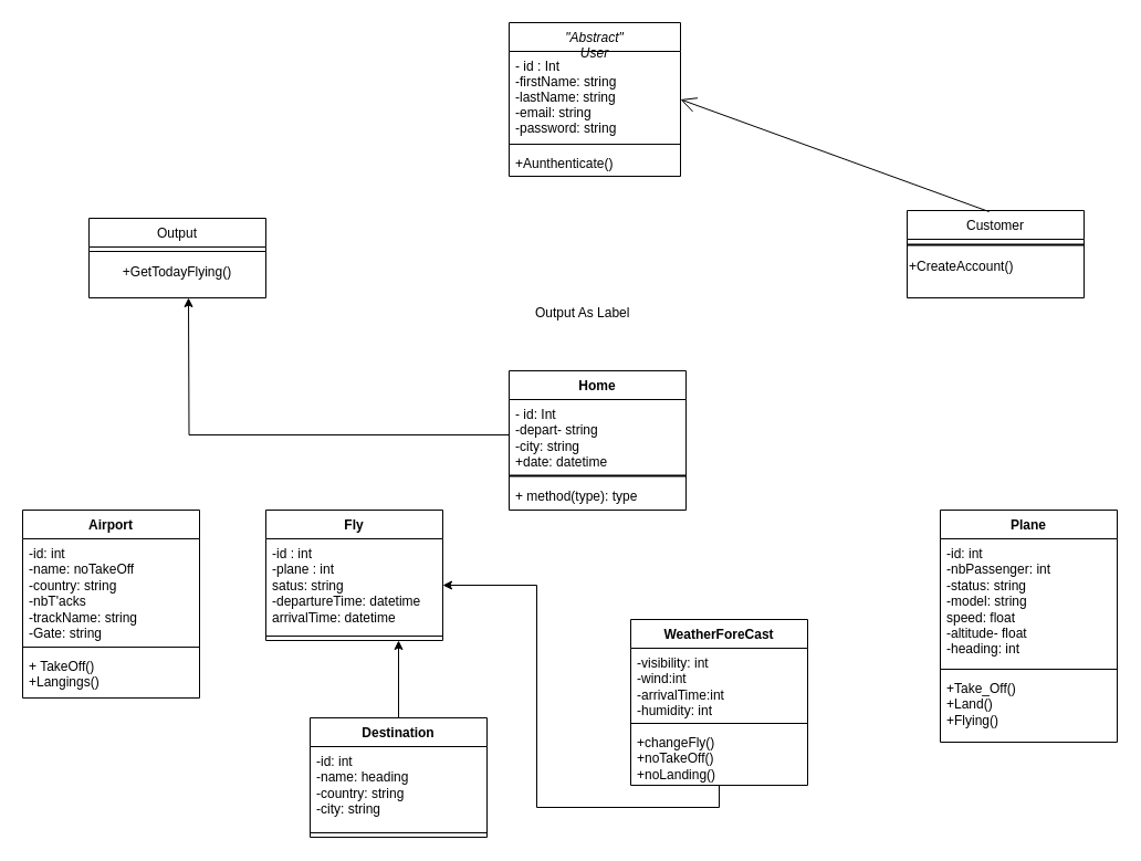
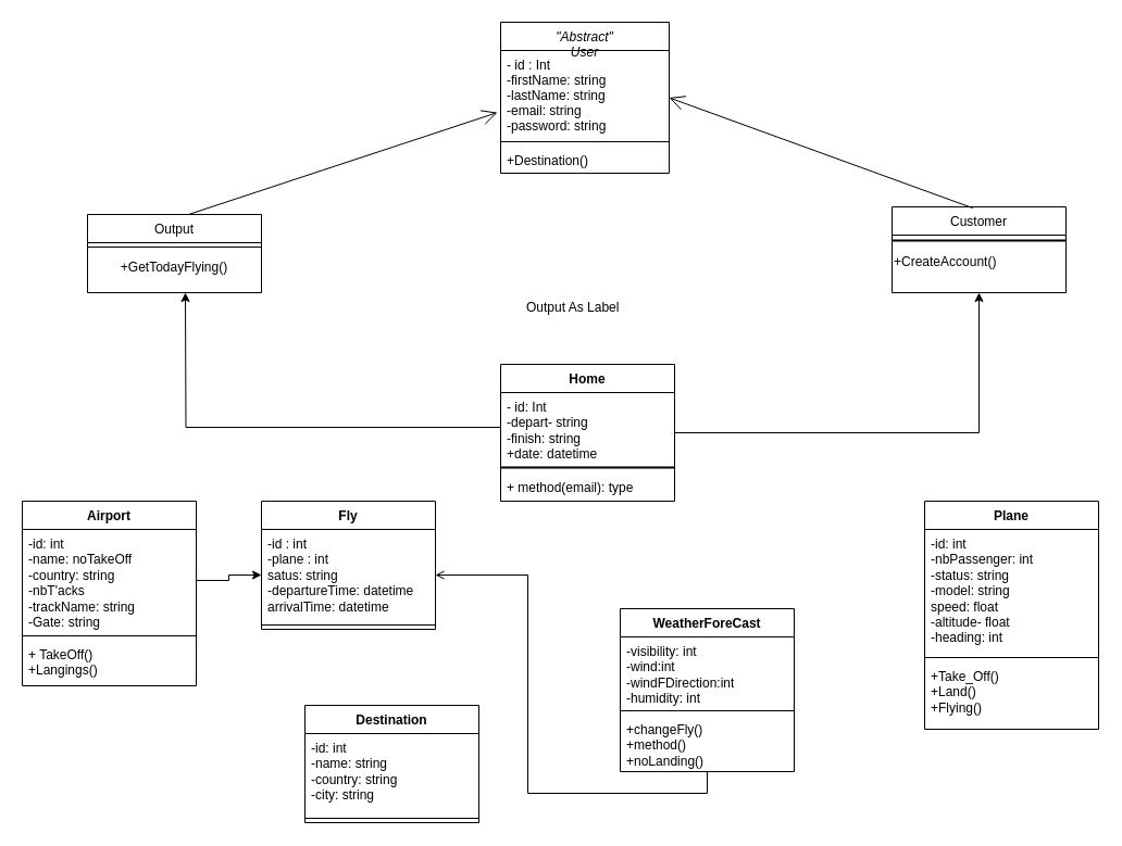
- <mxCell id="5" value="+Aunthenticate()" style="text;align=left;verticalAlign=top;spacingLeft=4;spacingRight=4;overflow=hidden;rotatable=0;points=[[0,0.5],[1,0.5]];portConstraint=eastwest;" parent="2" vertex="1"><mxGeometry y="114" width="155" height="20" as="geometry" /></mxCell>
+ <mxCell id="5" value="+Destination()" style="text;align=left;verticalAlign=top;spacingLeft=4;spacingRight=4;overflow=hidden;rotatable=0;points=[[0,0.5],[1,0.5]];portConstraint=eastwest;" parent="2" vertex="1"><mxGeometry y="114" width="155" height="20" as="geometry" /></mxCell>
+ <mxCell id="13" value="" style="endArrow=open;endFill=1;endSize=12;html=1;rounded=0;entryX=-0.019;entryY=0.714;entryDx=0;entryDy=0;entryPerimeter=0;exitX=0.581;exitY=0;exitDx=0;exitDy=0;exitPerimeter=0;" edge="1" parent="1" source="6" target="3"><mxGeometry width="160" relative="1" as="geometry"><mxPoint x="240" y="239" as="sourcePoint" /><mxPoint x="400" y="239" as="targetPoint" /></mxGeometry></mxCell>
- <mxCell id="18" value="&lt;div&gt;- id: Int&lt;/div&gt;&lt;div&gt;-depart- string&lt;/div&gt;&lt;div&gt;-city: string&lt;/div&gt;&lt;div&gt;+date: datetime&lt;br&gt;&lt;/div&gt;&lt;div&gt;&lt;br&gt;&lt;/div&gt;" style="text;strokeColor=none;fillColor=none;align=left;verticalAlign=top;spacingLeft=4;spacingRight=4;overflow=hidden;rotatable=0;points=[[0,0.5],[1,0.5]];portConstraint=eastwest;whiteSpace=wrap;html=1;" vertex="1" parent="16"><mxGeometry y="26" width="160" height="64" as="geometry" /></mxCell>
+ <mxCell id="18" value="&lt;div&gt;- id: Int&lt;/div&gt;&lt;div&gt;-depart- string&lt;/div&gt;&lt;div&gt;-finish: string&lt;/div&gt;&lt;div&gt;+date: datetime&lt;br&gt;&lt;/div&gt;&lt;div&gt;&lt;br&gt;&lt;/div&gt;" style="text;strokeColor=none;fillColor=none;align=left;verticalAlign=top;spacingLeft=4;spacingRight=4;overflow=hidden;rotatable=0;points=[[0,0.5],[1,0.5]];portConstraint=eastwest;whiteSpace=wrap;html=1;" vertex="1" parent="16"><mxGeometry y="26" width="160" height="64" as="geometry" /></mxCell>
+ <mxCell id="15" style="edgeStyle=orthogonalEdgeStyle;rounded=0;orthogonalLoop=1;jettySize=auto;html=1;exitX=1;exitY=0.5;exitDx=0;exitDy=0;entryX=0.5;entryY=1;entryDx=0;entryDy=0;" edge="1" parent="1" source="16" target="9"><mxGeometry relative="1" as="geometry" /></mxCell>
- <mxCell id="20" value="+ method(type): type" style="text;strokeColor=none;fillColor=none;align=left;verticalAlign=top;spacingLeft=4;spacingRight=4;overflow=hidden;rotatable=0;points=[[0,0.5],[1,0.5]];portConstraint=eastwest;whiteSpace=wrap;html=1;" vertex="1" parent="16"><mxGeometry y="100" width="160" height="26" as="geometry" /></mxCell>
+ <mxCell id="20" value="+ method(email): type" style="text;strokeColor=none;fillColor=none;align=left;verticalAlign=top;spacingLeft=4;spacingRight=4;overflow=hidden;rotatable=0;points=[[0,0.5],[1,0.5]];portConstraint=eastwest;whiteSpace=wrap;html=1;" vertex="1" parent="16"><mxGeometry y="100" width="160" height="26" as="geometry" /></mxCell>
- <mxCell id="37" style="edgeStyle=orthogonalEdgeStyle;rounded=0;orthogonalLoop=1;jettySize=auto;html=1;exitX=0.5;exitY=1;exitDx=0;exitDy=0;entryX=1;entryY=0.5;entryDx=0;entryDy=0;" edge="1" parent="1" source="38" target="22"><mxGeometry relative="1" as="geometry" /></mxCell>
+ <mxCell id="37" style="edgeStyle=orthogonalEdgeStyle;rounded=0;orthogonalLoop=1;jettySize=auto;html=1;exitX=0.5;exitY=1;exitDx=0;exitDy=0;entryX=1;entryY=0.5;entryDx=0;entryDy=0;endArrow=open;" edge="1" parent="1" source="38" target="22"><mxGeometry relative="1" as="geometry" /></mxCell>
+ <mxCell id="28" style="edgeStyle=orthogonalEdgeStyle;rounded=0;orthogonalLoop=1;jettySize=auto;html=1;exitX=1;exitY=0.5;exitDx=0;exitDy=0;entryX=0;entryY=0.5;entryDx=0;entryDy=0;" edge="1" parent="1" source="25" target="22"><mxGeometry relative="1" as="geometry" /></mxCell>
- <mxCell id="33" style="edgeStyle=orthogonalEdgeStyle;rounded=0;orthogonalLoop=1;jettySize=auto;html=1;exitX=0.5;exitY=0;exitDx=0;exitDy=0;entryX=0.75;entryY=1;entryDx=0;entryDy=0;" edge="1" parent="1" source="34" target="21"><mxGeometry relative="1" as="geometry" /></mxCell>
- <mxCell id="39" value="&lt;div&gt;-visibility: int&lt;/div&gt;&lt;div&gt;-wind:int&lt;/div&gt;&lt;div&gt;-arrivalTime:int&lt;/div&gt;&lt;div&gt;-humidity: int&lt;br&gt;&lt;/div&gt;" style="text;strokeColor=none;fillColor=none;align=left;verticalAlign=top;spacingLeft=4;spacingRight=4;overflow=hidden;rotatable=0;points=[[0,0.5],[1,0.5]];portConstraint=eastwest;whiteSpace=wrap;html=1;" vertex="1" parent="38"><mxGeometry y="26" width="160" height="64" as="geometry" /></mxCell>
+ <mxCell id="39" value="&lt;div&gt;-visibility: int&lt;/div&gt;&lt;div&gt;-wind:int&lt;/div&gt;&lt;div&gt;-windFDirection:int&lt;/div&gt;&lt;div&gt;-humidity: int&lt;br&gt;&lt;/div&gt;" style="text;strokeColor=none;fillColor=none;align=left;verticalAlign=top;spacingLeft=4;spacingRight=4;overflow=hidden;rotatable=0;points=[[0,0.5],[1,0.5]];portConstraint=eastwest;whiteSpace=wrap;html=1;" vertex="1" parent="38"><mxGeometry y="26" width="160" height="64" as="geometry" /></mxCell>
- <mxCell id="41" value="&lt;div&gt;+changeFly()&lt;/div&gt;&lt;div&gt;+noTakeOff()&lt;/div&gt;&lt;div&gt;+noLanding()&lt;br&gt;&lt;/div&gt;" style="text;strokeColor=none;fillColor=none;align=left;verticalAlign=top;spacingLeft=4;spacingRight=4;overflow=hidden;rotatable=0;points=[[0,0.5],[1,0.5]];portConstraint=eastwest;whiteSpace=wrap;html=1;" vertex="1" parent="38"><mxGeometry y="98" width="160" height="52" as="geometry" /></mxCell>
+ <mxCell id="41" value="&lt;div&gt;+changeFly()&lt;/div&gt;&lt;div&gt;+method()&lt;/div&gt;&lt;div&gt;+noLanding()&lt;br&gt;&lt;/div&gt;" style="text;strokeColor=none;fillColor=none;align=left;verticalAlign=top;spacingLeft=4;spacingRight=4;overflow=hidden;rotatable=0;points=[[0,0.5],[1,0.5]];portConstraint=eastwest;whiteSpace=wrap;html=1;" vertex="1" parent="38"><mxGeometry y="98" width="160" height="52" as="geometry" /></mxCell>
- <mxCell id="35" value="&lt;div&gt;-id: int&lt;/div&gt;&lt;div&gt;-name: heading&lt;/div&gt;&lt;div&gt;-country: string&lt;/div&gt;&lt;div&gt;-city: string&lt;br&gt;&lt;/div&gt;" style="text;strokeColor=none;fillColor=none;align=left;verticalAlign=top;spacingLeft=4;spacingRight=4;overflow=hidden;rotatable=0;points=[[0,0.5],[1,0.5]];portConstraint=eastwest;whiteSpace=wrap;html=1;" vertex="1" parent="34"><mxGeometry y="26" width="160" height="74" as="geometry" /></mxCell>
+ <mxCell id="35" value="&lt;div&gt;-id: int&lt;/div&gt;&lt;div&gt;-name: string&lt;/div&gt;&lt;div&gt;-country: string&lt;/div&gt;&lt;div&gt;-city: string&lt;br&gt;&lt;/div&gt;" style="text;strokeColor=none;fillColor=none;align=left;verticalAlign=top;spacingLeft=4;spacingRight=4;overflow=hidden;rotatable=0;points=[[0,0.5],[1,0.5]];portConstraint=eastwest;whiteSpace=wrap;html=1;" vertex="1" parent="34"><mxGeometry y="26" width="160" height="74" as="geometry" /></mxCell>
